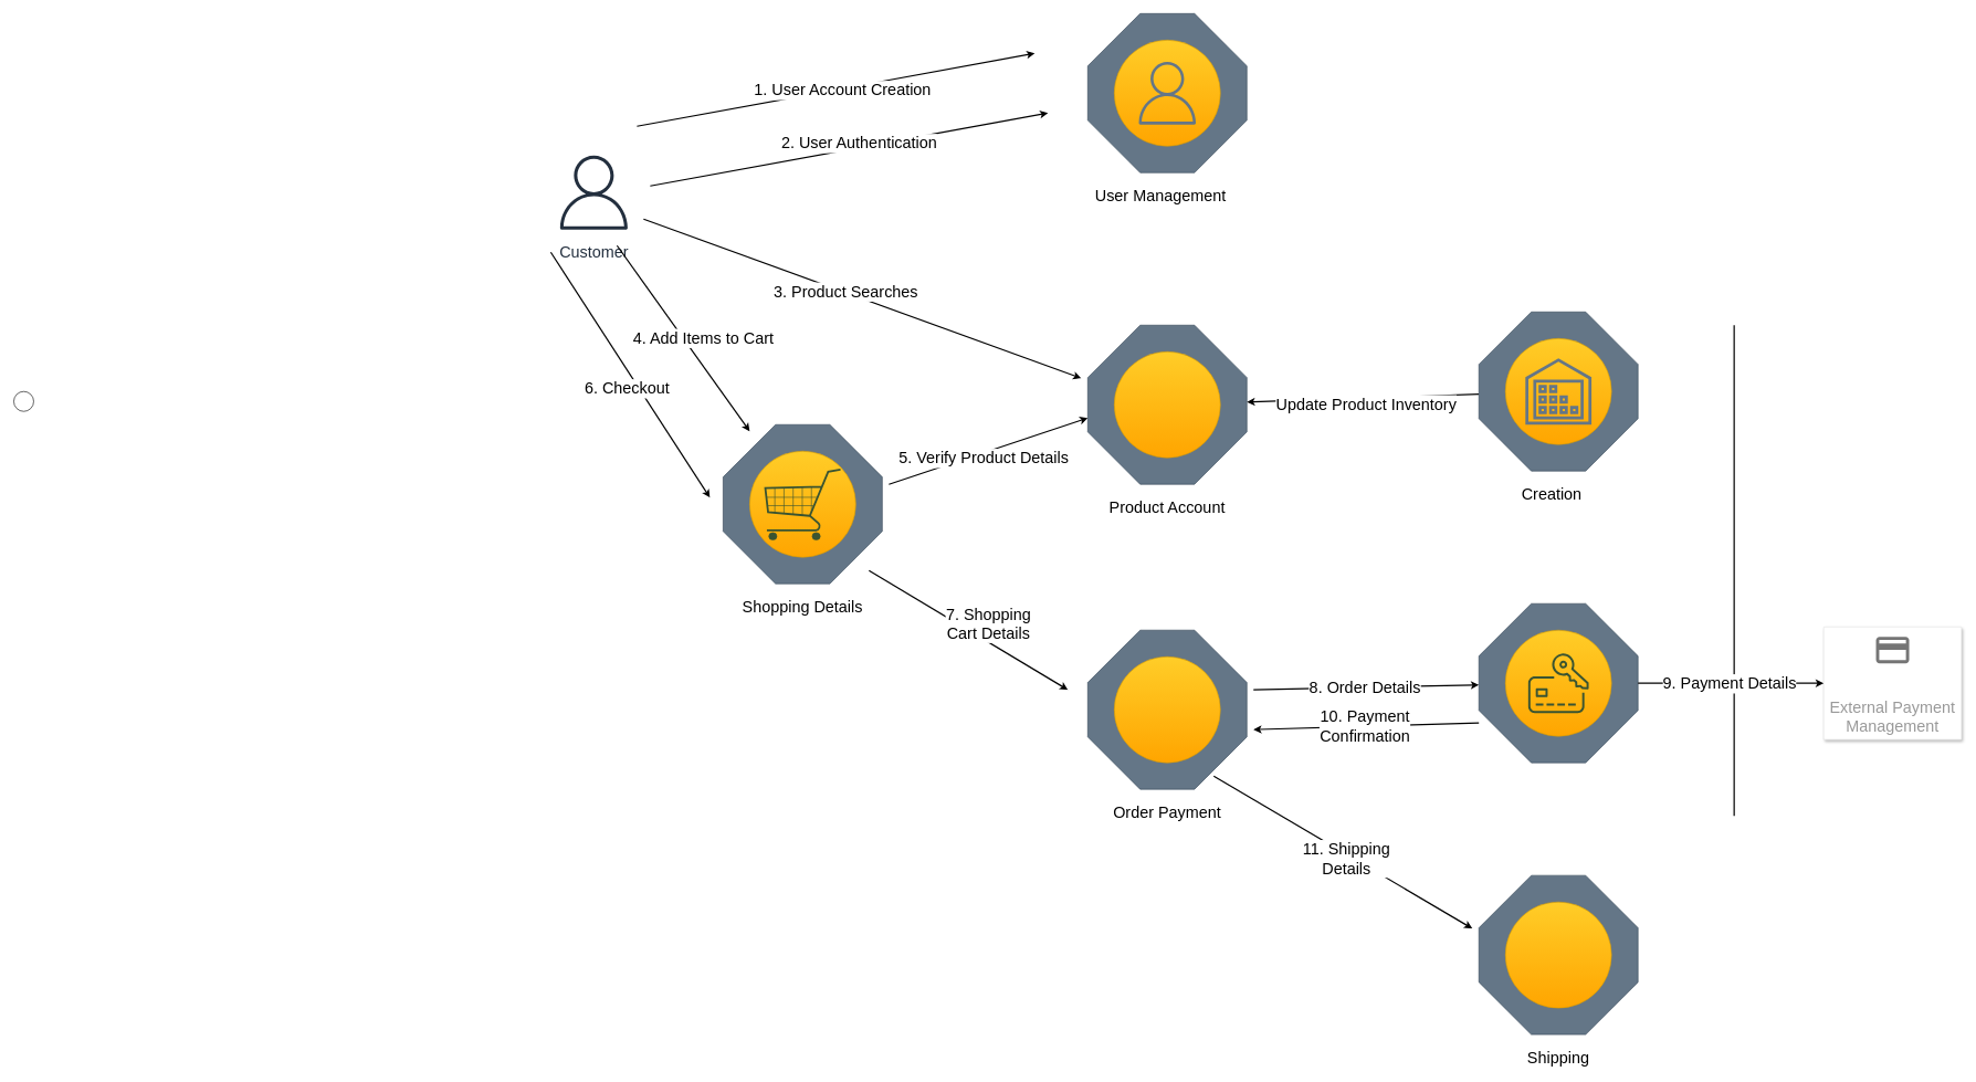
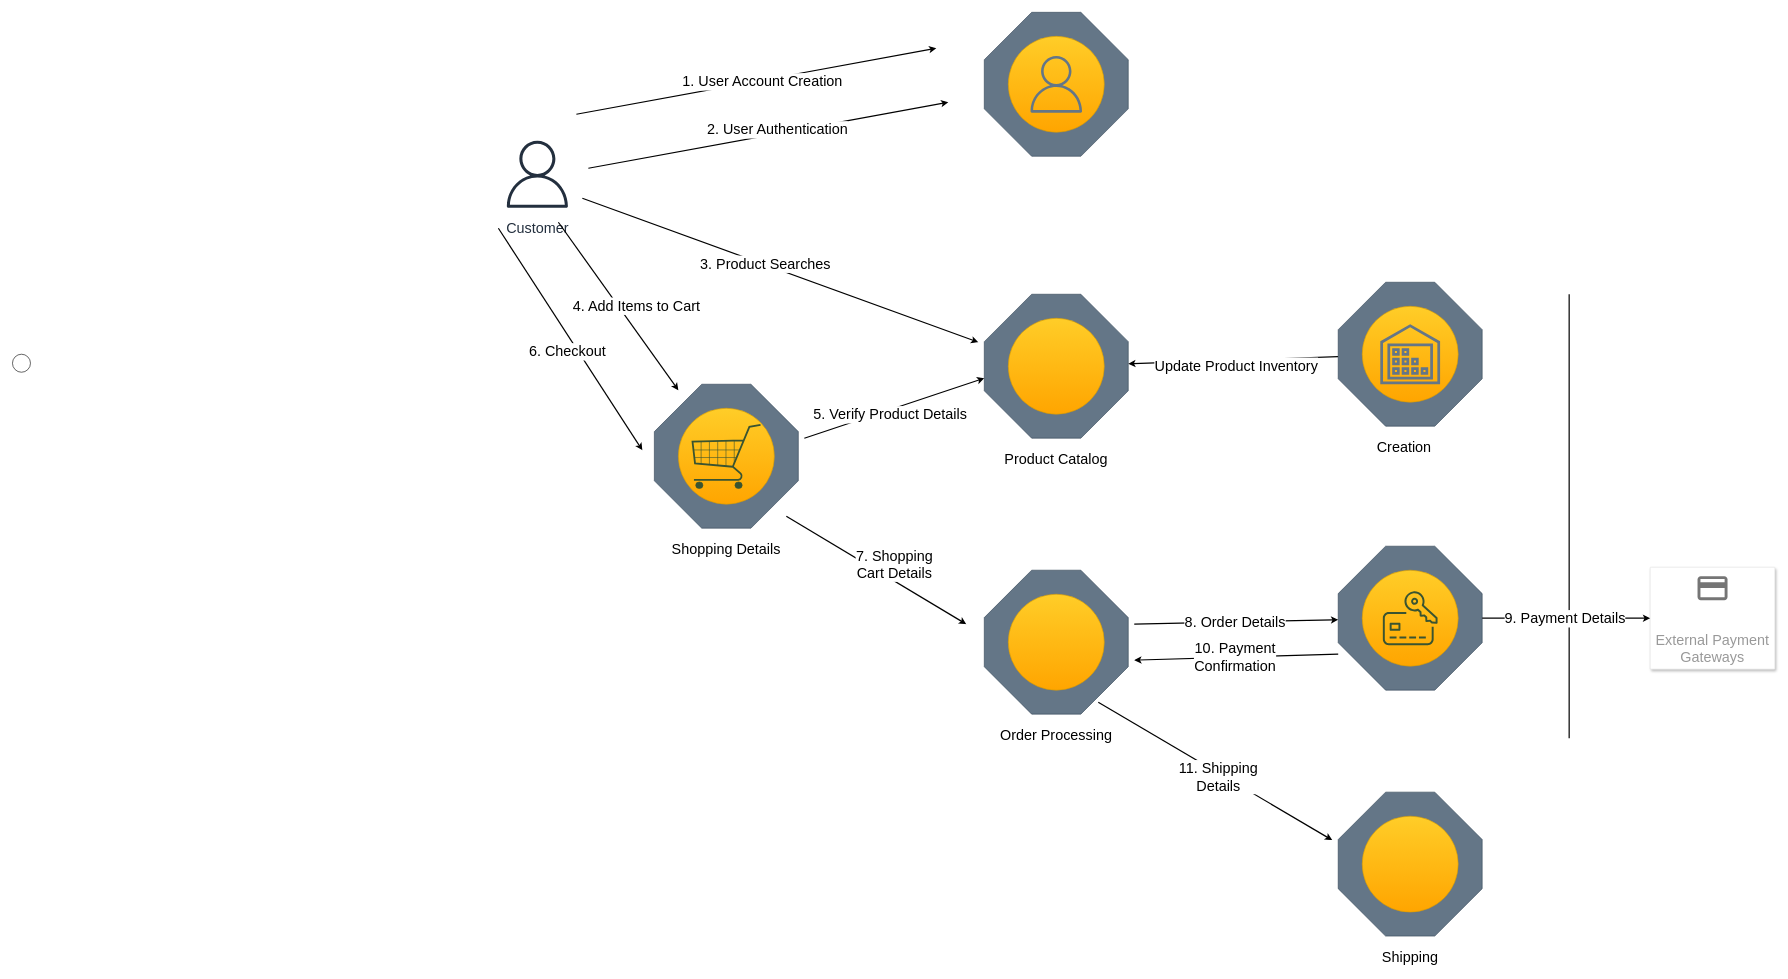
- <mxCell id="13" value="&lt;font style=&quot;font-size: 24px;&quot;&gt;User Management&lt;/font&gt;" style="text;html=1;align=center;verticalAlign=middle;whiteSpace=wrap;rounded=0;fontSize=17;" vertex="1" parent="9"><mxGeometry y="260" width="280" height="30" as="geometry" /></mxCell>
- <mxCell id="22" value="Product Account" style="text;html=1;align=center;verticalAlign=middle;whiteSpace=wrap;rounded=0;fontSize=24;" vertex="1" parent="21"><mxGeometry y="260" width="280" height="30" as="geometry" /></mxCell>
+ <mxCell id="22" value="Product Catalog" style="text;html=1;align=center;verticalAlign=middle;whiteSpace=wrap;rounded=0;fontSize=24;" vertex="1" parent="21"><mxGeometry y="260" width="280" height="30" as="geometry" /></mxCell>
- <mxCell id="46" value="&lt;font style=&quot;font-size: 24px;&quot;&gt;&lt;font style=&quot;font-size: 24px;&quot;&gt;External Payment&lt;/font&gt; Management&lt;/font&gt;" style="strokeColor=#dddddd;shadow=1;strokeWidth=1;rounded=1;absoluteArcSize=1;arcSize=2;labelPosition=center;verticalLabelPosition=middle;align=center;verticalAlign=bottom;spacingLeft=0;fontColor=#999999;fontSize=12;whiteSpace=wrap;spacingBottom=2;html=1;" vertex="1" parent="1"><mxGeometry x="2750" y="945" width="208" height="170" as="geometry" /></mxCell>
+ <mxCell id="46" value="&lt;font style=&quot;font-size: 24px;&quot;&gt;&lt;font style=&quot;font-size: 24px;&quot;&gt;External Payment&lt;/font&gt; Gateways&lt;/font&gt;" style="strokeColor=#dddddd;shadow=1;strokeWidth=1;rounded=1;absoluteArcSize=1;arcSize=2;labelPosition=center;verticalLabelPosition=middle;align=center;verticalAlign=bottom;spacingLeft=0;fontColor=#999999;fontSize=12;whiteSpace=wrap;spacingBottom=2;html=1;" vertex="1" parent="1"><mxGeometry x="2750" y="945" width="208" height="170" as="geometry" /></mxCell>
- <mxCell id="44" value="&lt;font style=&quot;font-size: 24px;&quot;&gt;Order Payment&lt;/font&gt;" style="text;html=1;align=center;verticalAlign=middle;whiteSpace=wrap;rounded=0;fontSize=17;" vertex="1" parent="41"><mxGeometry y="260" width="280" height="30" as="geometry" /></mxCell>
+ <mxCell id="44" value="&lt;font style=&quot;font-size: 24px;&quot;&gt;Order Processing&lt;/font&gt;" style="text;html=1;align=center;verticalAlign=middle;whiteSpace=wrap;rounded=0;fontSize=17;" vertex="1" parent="41"><mxGeometry y="260" width="280" height="30" as="geometry" /></mxCell>
